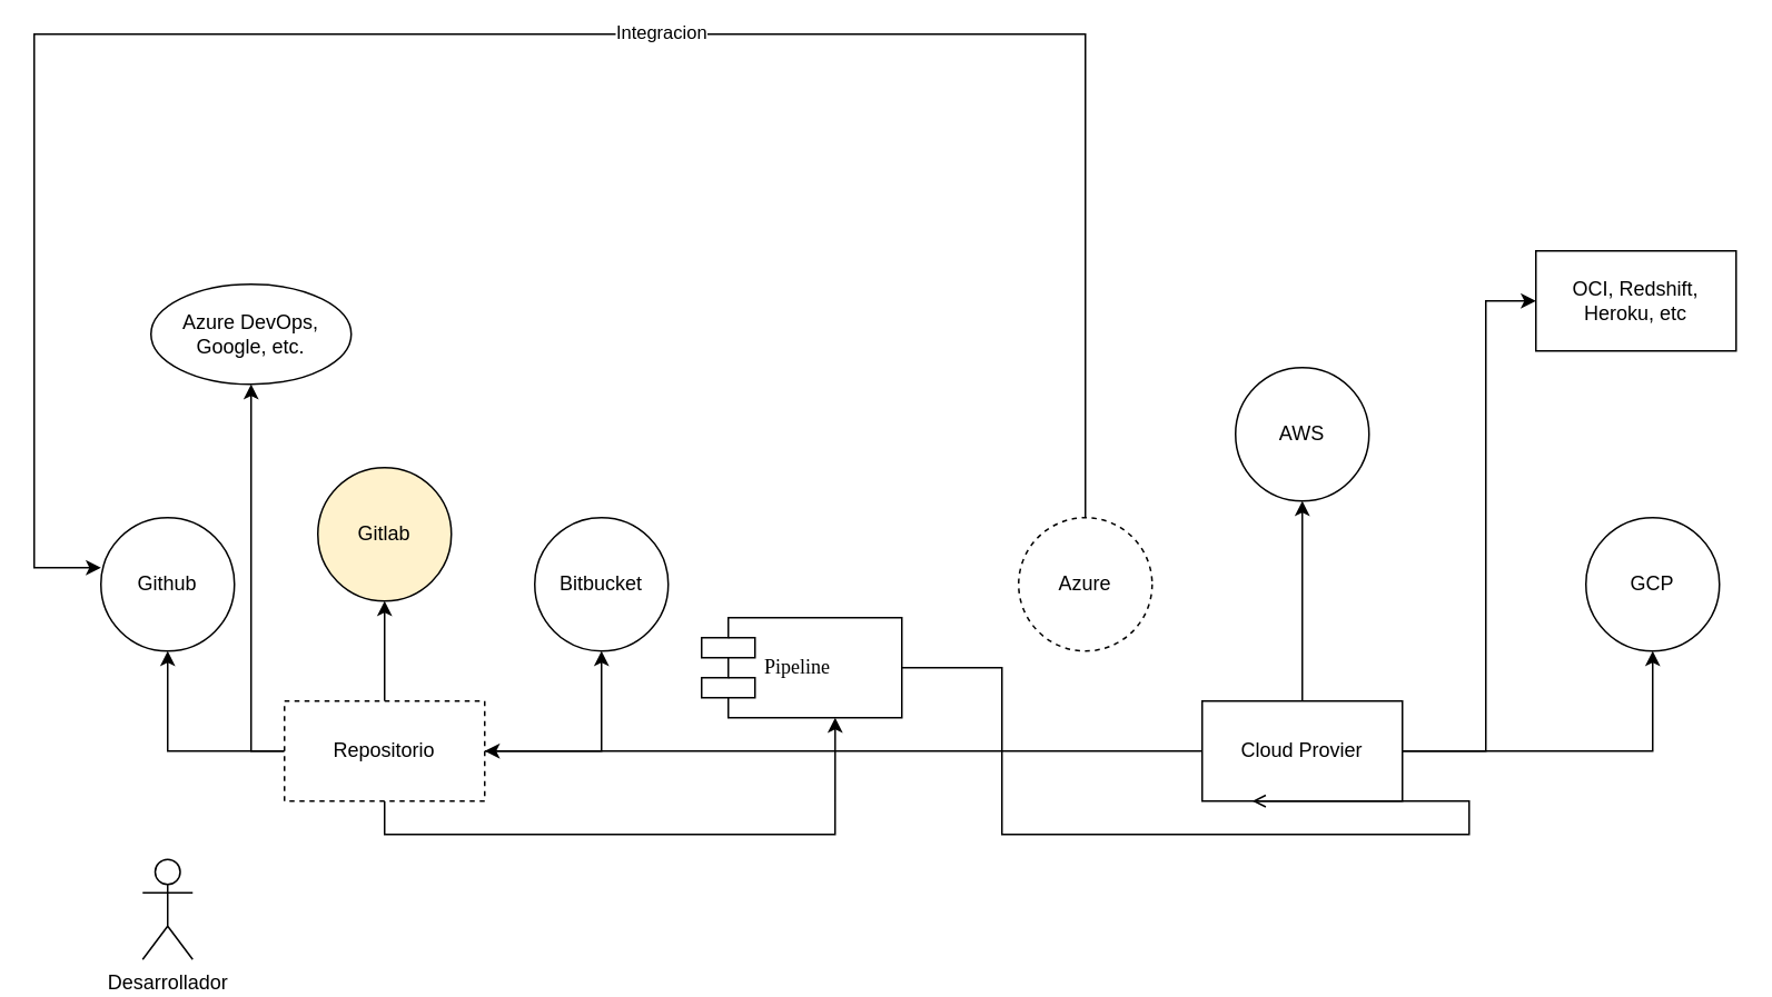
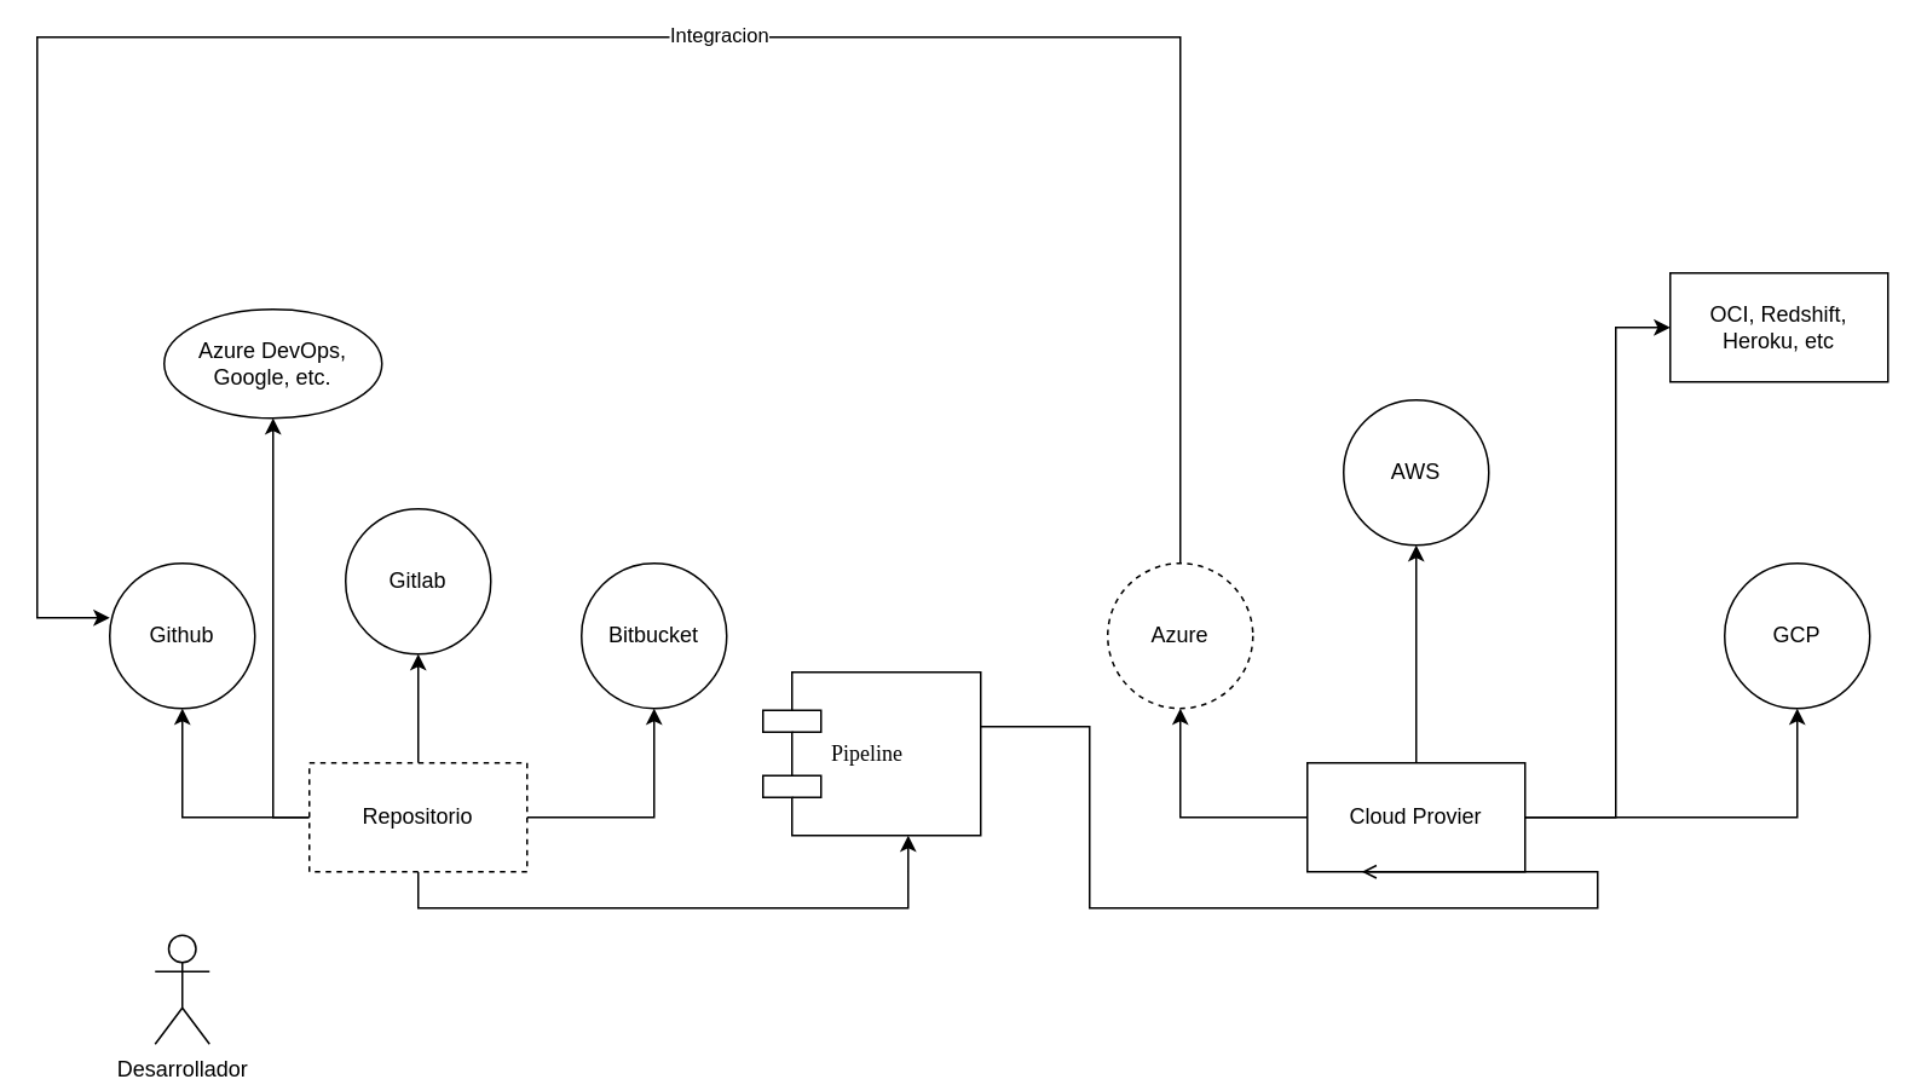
- <mxCell id="10" value="Gitlab" style="ellipse;whiteSpace=wrap;html=1;aspect=fixed;fillColor=#fff2cc;" vertex="1" parent="1"><mxGeometry x="190" y="280" width="80" height="80" as="geometry" /></mxCell>
+ <mxCell id="10" value="Gitlab" style="ellipse;whiteSpace=wrap;html=1;aspect=fixed;" vertex="1" parent="1"><mxGeometry x="190" y="280" width="80" height="80" as="geometry" /></mxCell>
- <mxCell id="25" value="Pipeline" style="shape=component;align=left;spacingLeft=36;rounded=0;shadow=0;comic=0;labelBackgroundColor=none;strokeWidth=1;fontFamily=Verdana;fontSize=12;html=1;" vertex="1" parent="1"><mxGeometry x="420" y="370" width="120" height="60" as="geometry" /></mxCell>
+ <mxCell id="25" value="Pipeline" style="shape=component;align=left;spacingLeft=36;rounded=0;shadow=0;comic=0;labelBackgroundColor=none;strokeWidth=1;fontFamily=Verdana;fontSize=12;html=1;" vertex="1" parent="1"><mxGeometry x="420" y="370" width="120" height="90" as="geometry" /></mxCell>
- <mxCell id="12" style="edgeStyle=orthogonalEdgeStyle;rounded=0;orthogonalLoop=1;jettySize=auto;html=1;" edge="1" parent="1" source="16" target="8"><mxGeometry relative="1" as="geometry" /></mxCell>
+ <mxCell id="12" style="edgeStyle=orthogonalEdgeStyle;rounded=0;orthogonalLoop=1;jettySize=auto;html=1;entryX=0.5;entryY=1;entryDx=0;entryDy=0;" edge="1" parent="1" source="16" target="19"><mxGeometry relative="1" as="geometry" /></mxCell>
